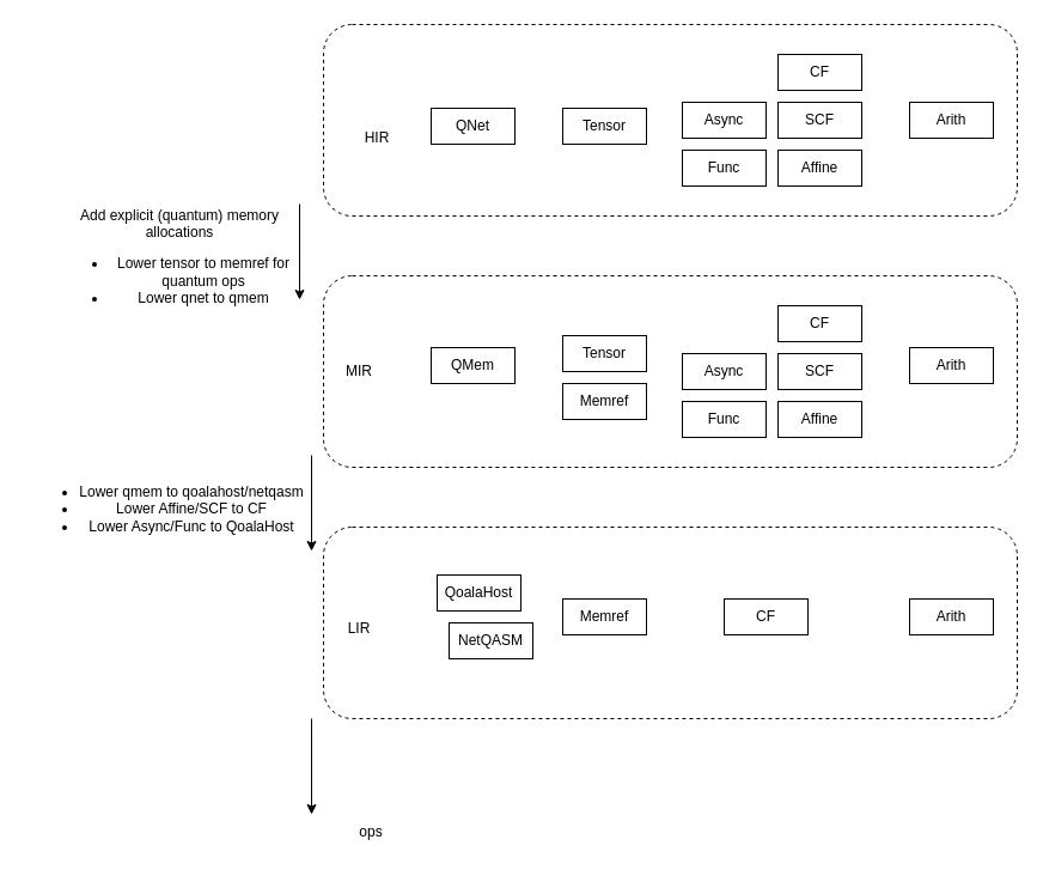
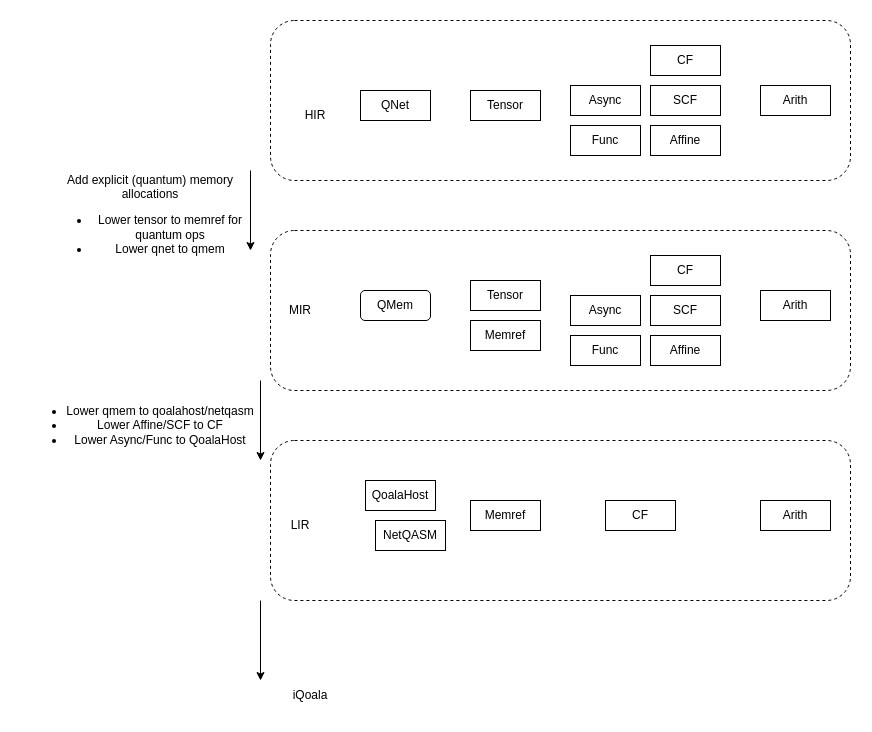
- <mxCell id="13" value="QMem" style="rounded=0;whiteSpace=wrap;html=1;" parent="1" vertex="1"><mxGeometry x="360" y="290" width="70" height="30" as="geometry" /></mxCell>
+ <mxCell id="13" value="QMem" style="whiteSpace=wrap;html=1;rounded=1;" parent="1" vertex="1"><mxGeometry x="360" y="290" width="70" height="30" as="geometry" /></mxCell>
- <mxCell id="34" value="ops" style="text;html=1;strokeColor=none;fillColor=none;align=center;verticalAlign=middle;whiteSpace=wrap;rounded=0;" parent="1" vertex="1"><mxGeometry x="280" y="680" width="60" height="30" as="geometry" /></mxCell>
+ <mxCell id="34" value="iQoala" style="text;html=1;strokeColor=none;fillColor=none;align=center;verticalAlign=middle;whiteSpace=wrap;rounded=0;" parent="1" vertex="1"><mxGeometry x="280" y="680" width="60" height="30" as="geometry" /></mxCell>
